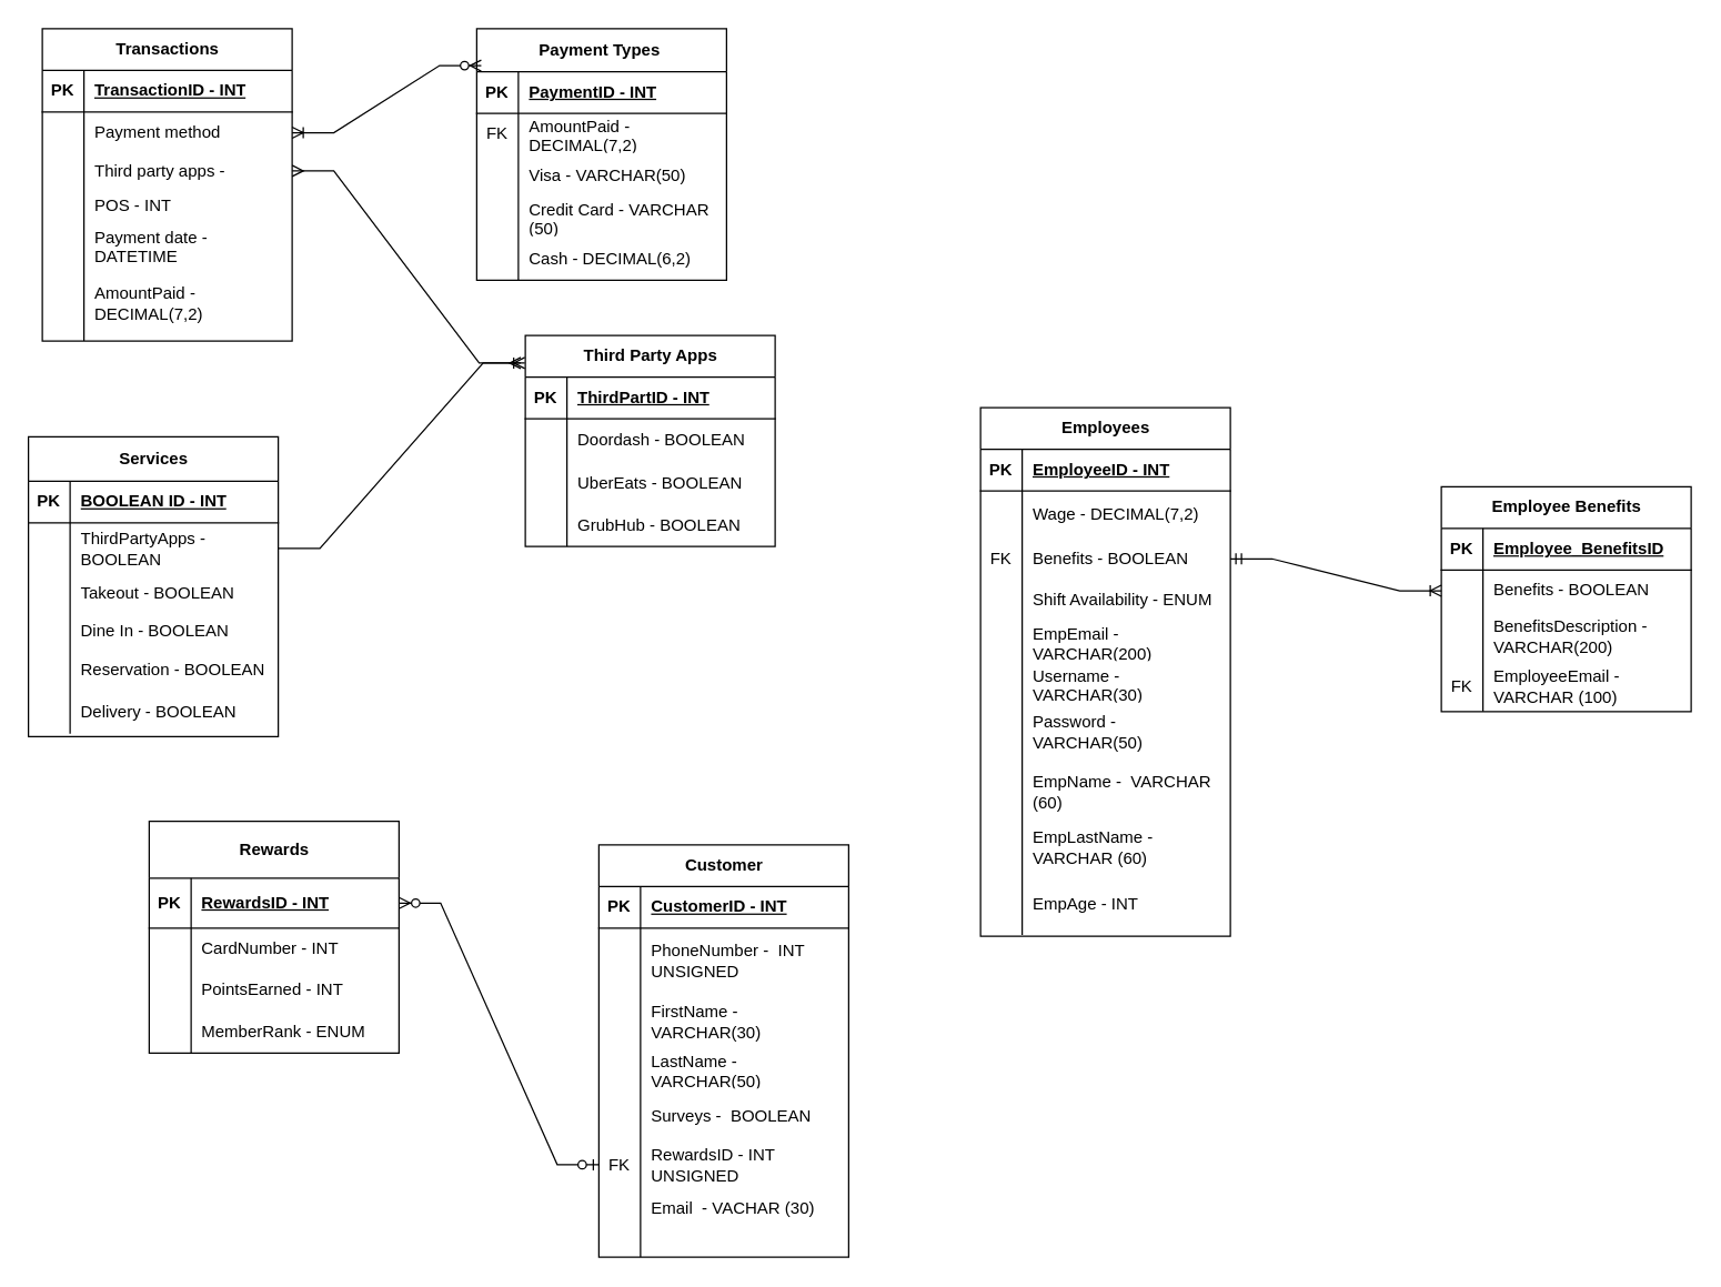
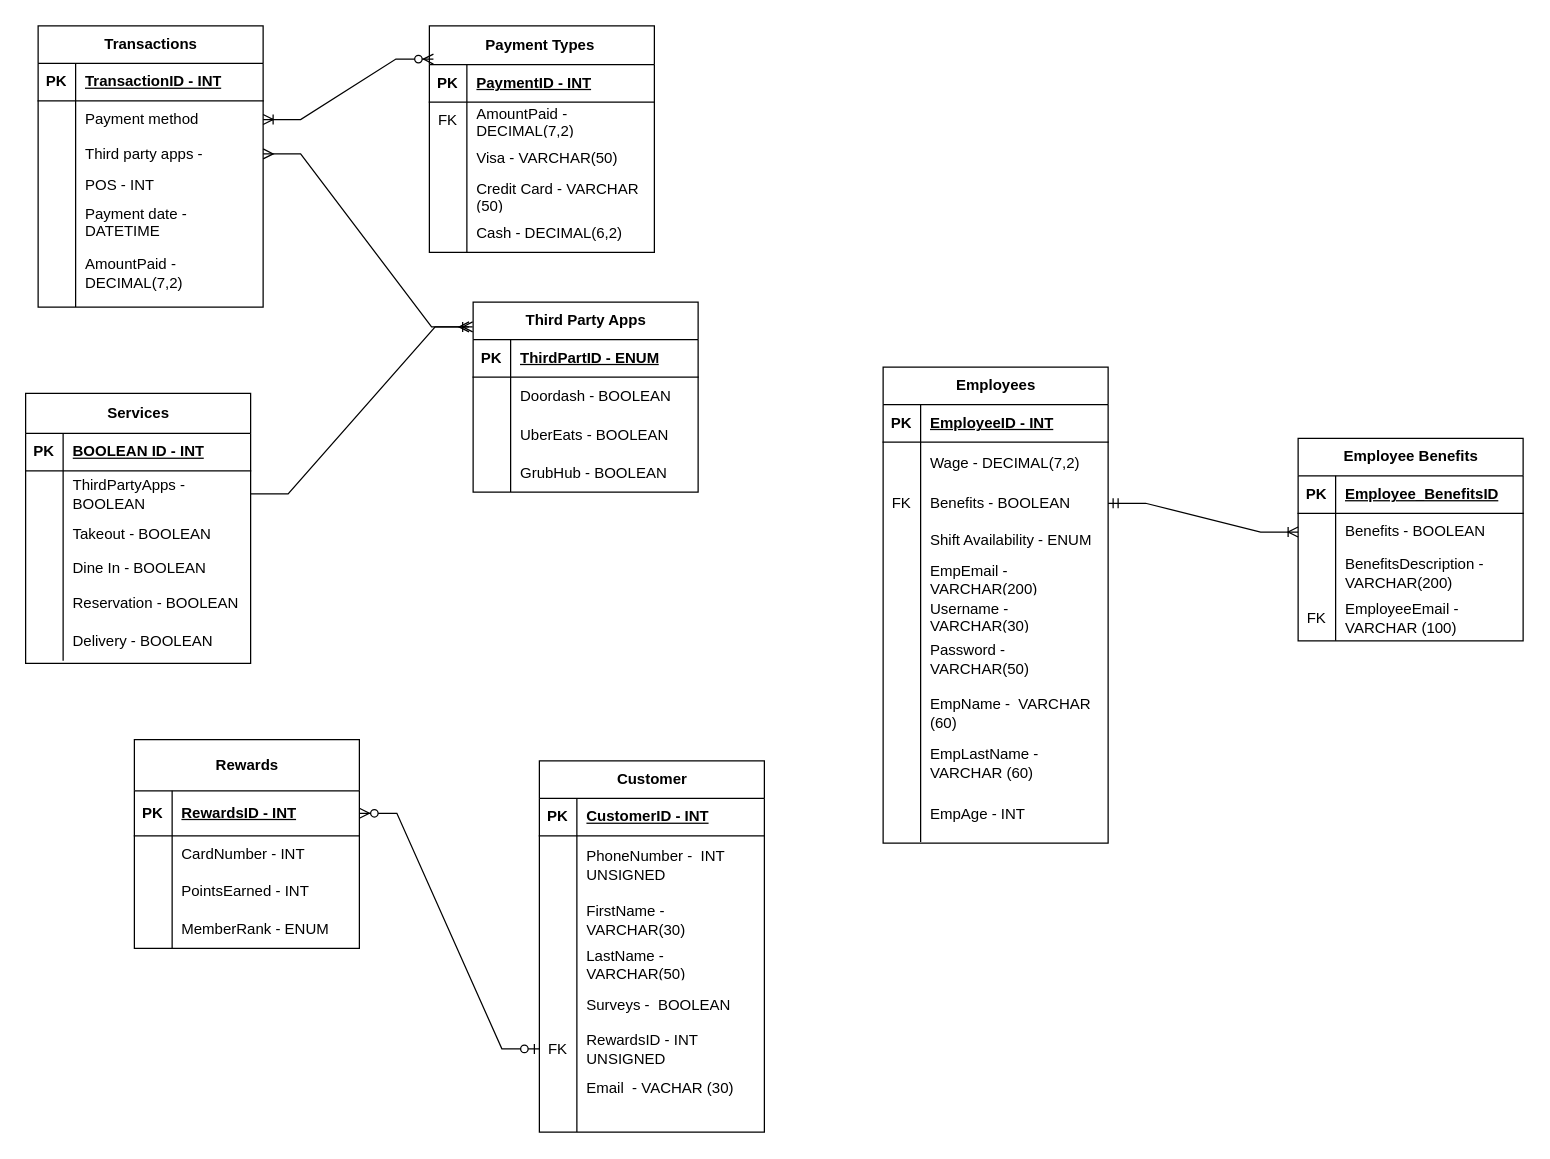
- <mxCell id="142" value="ThirdPartID - INT" style="shape=partialRectangle;connectable=0;fillColor=none;top=0;left=0;bottom=0;right=0;align=left;spacingLeft=6;fontStyle=5;overflow=hidden;whiteSpace=wrap;html=1;" vertex="1" parent="140"><mxGeometry x="30" width="150" height="30" as="geometry"><mxRectangle width="150" height="30" as="alternateBounds" /></mxGeometry></mxCell>
+ <mxCell id="142" value="ThirdPartID - ENUM" style="shape=partialRectangle;connectable=0;fillColor=none;top=0;left=0;bottom=0;right=0;align=left;spacingLeft=6;fontStyle=5;overflow=hidden;whiteSpace=wrap;html=1;" vertex="1" parent="140"><mxGeometry x="30" width="150" height="30" as="geometry"><mxRectangle width="150" height="30" as="alternateBounds" /></mxGeometry></mxCell>
